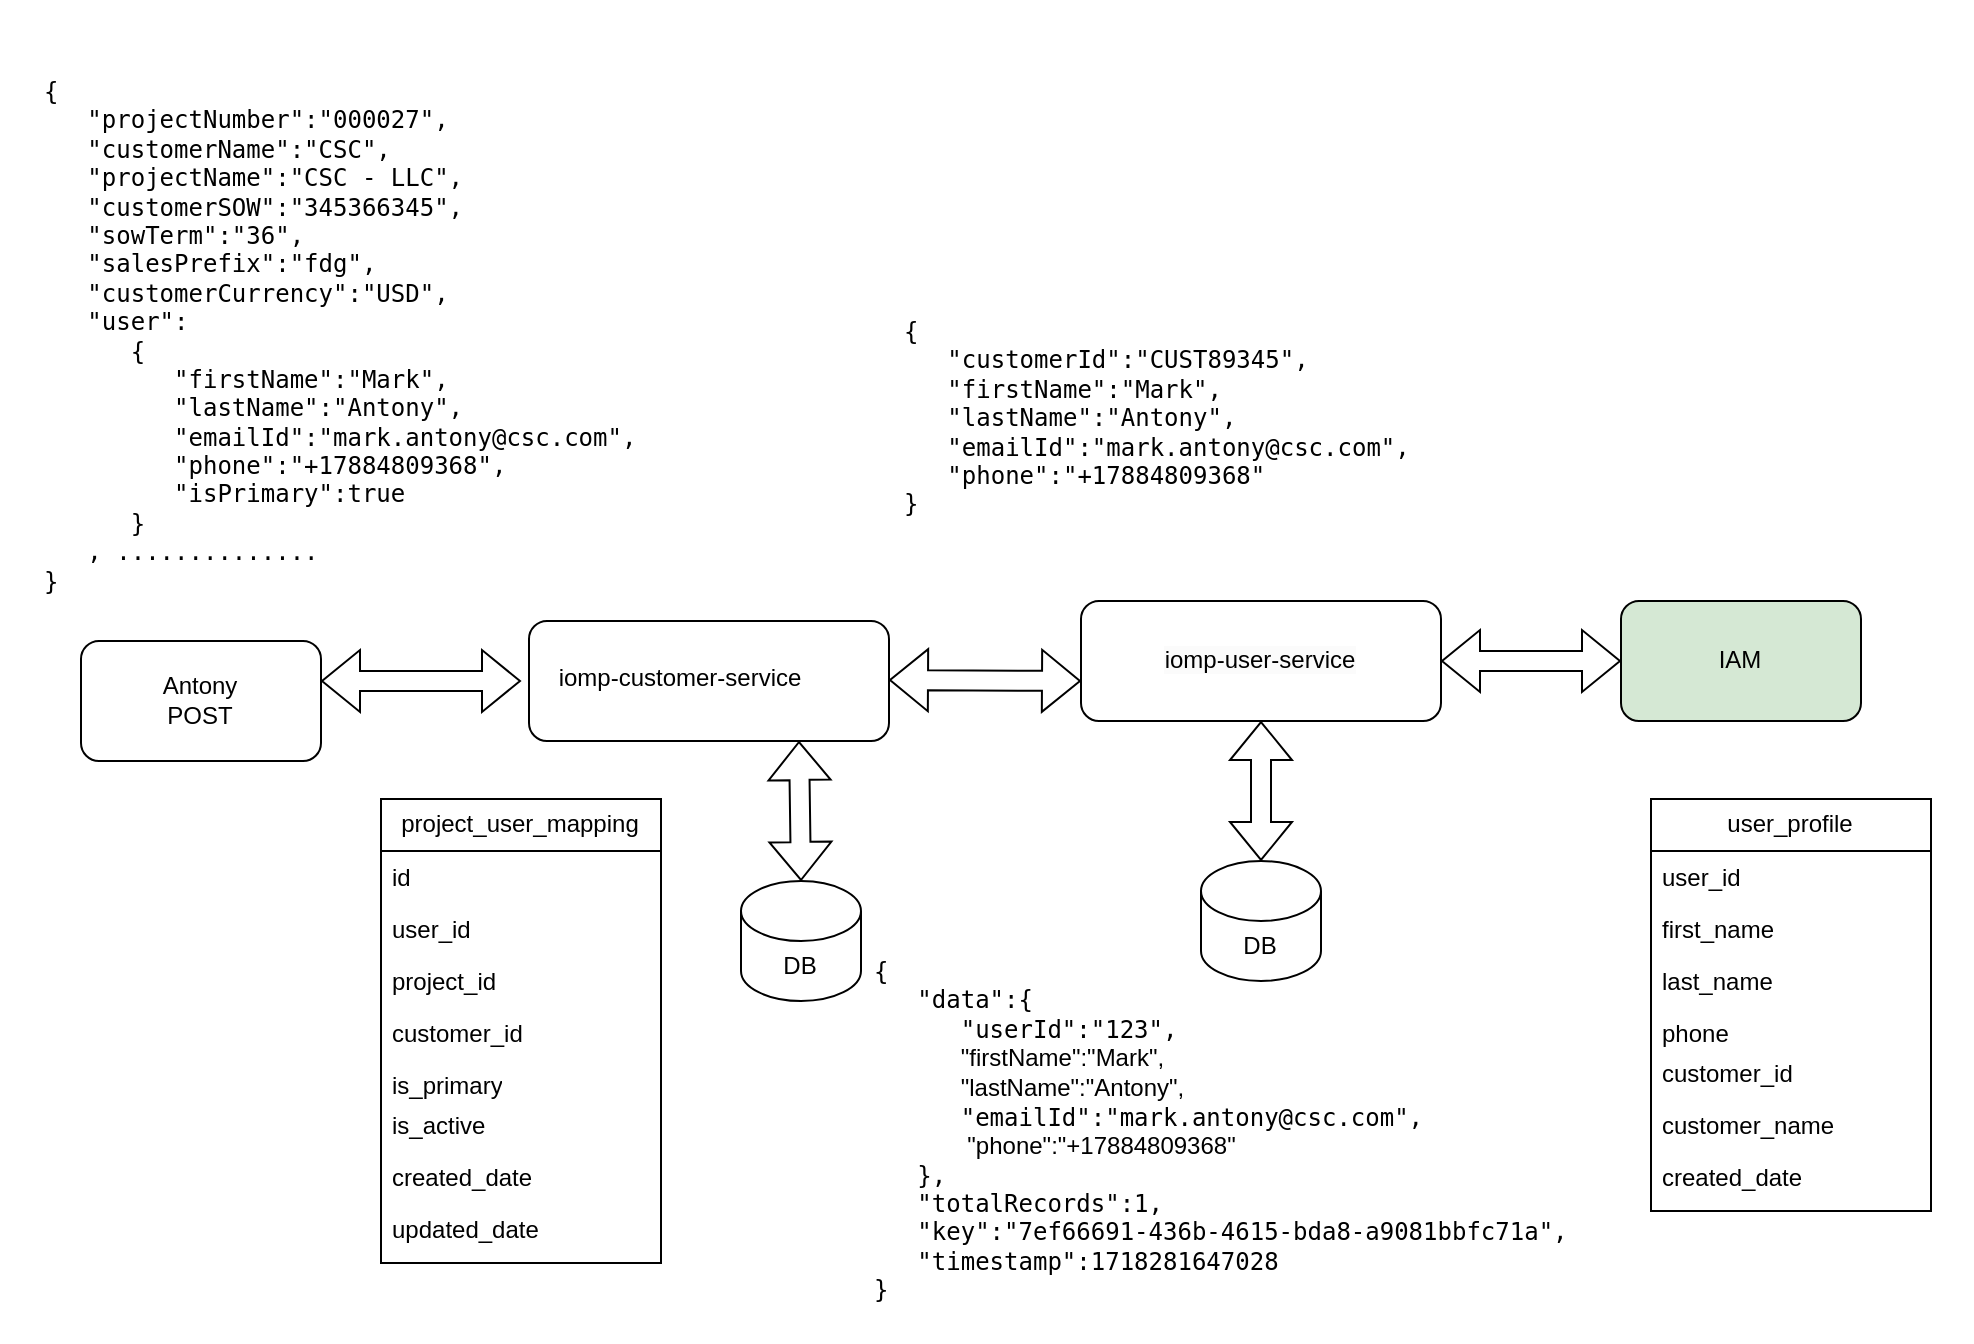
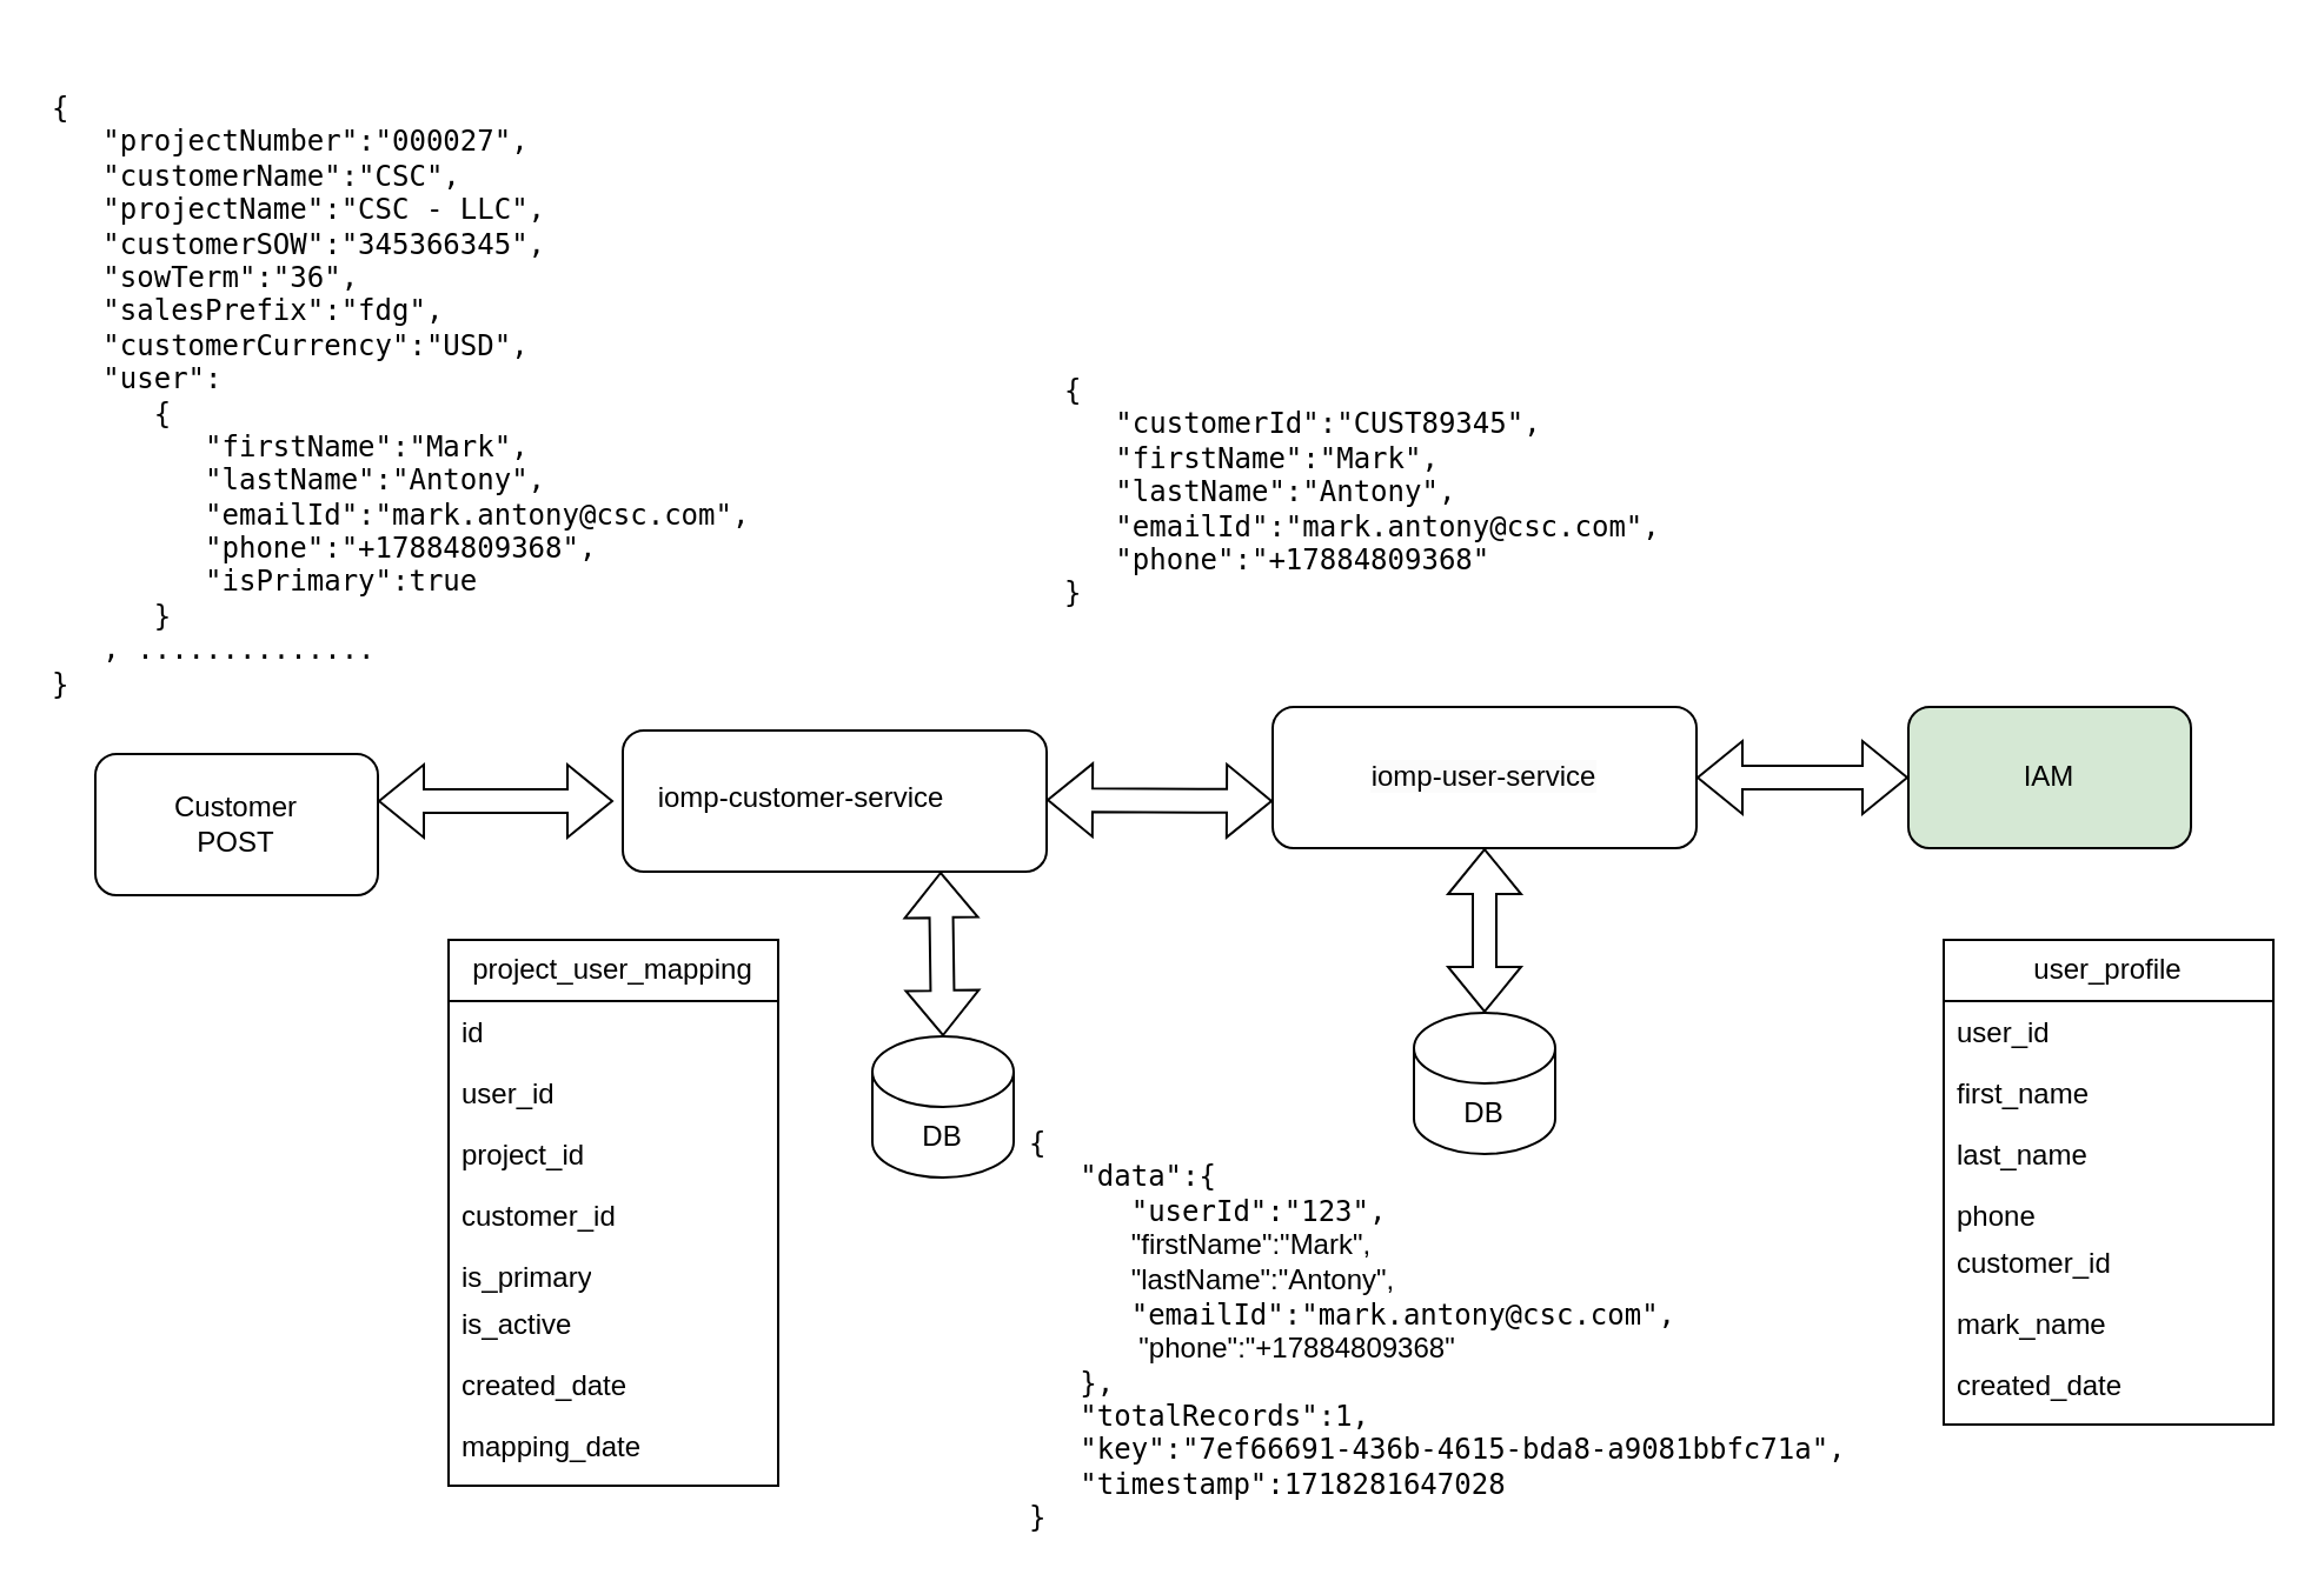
- <mxCell id="2" value="&lt;div&gt;Antony&lt;/div&gt;&lt;div&gt;POST&lt;/div&gt;" style="rounded=1;whiteSpace=wrap;html=1;" parent="1" vertex="1"><mxGeometry x="40" y="320" width="120" height="60" as="geometry" /></mxCell>
+ <mxCell id="2" value="&lt;div&gt;Customer&lt;/div&gt;&lt;div&gt;POST&lt;/div&gt;" style="rounded=1;whiteSpace=wrap;html=1;" parent="1" vertex="1"><mxGeometry x="40" y="320" width="120" height="60" as="geometry" /></mxCell>
- <mxCell id="23" value="customer_name" style="text;strokeColor=none;fillColor=none;align=left;verticalAlign=top;spacingLeft=4;spacingRight=4;overflow=hidden;rotatable=0;points=[[0,0.5],[1,0.5]];portConstraint=eastwest;whiteSpace=wrap;html=1;" parent="17" vertex="1"><mxGeometry y="150" width="140" height="26" as="geometry" /></mxCell>
+ <mxCell id="23" value="mark_name" style="text;strokeColor=none;fillColor=none;align=left;verticalAlign=top;spacingLeft=4;spacingRight=4;overflow=hidden;rotatable=0;points=[[0,0.5],[1,0.5]];portConstraint=eastwest;whiteSpace=wrap;html=1;" parent="17" vertex="1"><mxGeometry y="150" width="140" height="26" as="geometry" /></mxCell>
- <mxCell id="33" value="&lt;div&gt;updated_date&lt;/div&gt;" style="text;strokeColor=none;fillColor=none;align=left;verticalAlign=top;spacingLeft=4;spacingRight=4;overflow=hidden;rotatable=0;points=[[0,0.5],[1,0.5]];portConstraint=eastwest;whiteSpace=wrap;html=1;" parent="25" vertex="1"><mxGeometry y="202" width="140" height="30" as="geometry" /></mxCell>
+ <mxCell id="33" value="&lt;div&gt;mapping_date&lt;/div&gt;" style="text;strokeColor=none;fillColor=none;align=left;verticalAlign=top;spacingLeft=4;spacingRight=4;overflow=hidden;rotatable=0;points=[[0,0.5],[1,0.5]];portConstraint=eastwest;whiteSpace=wrap;html=1;" parent="25" vertex="1"><mxGeometry y="202" width="140" height="30" as="geometry" /></mxCell>
